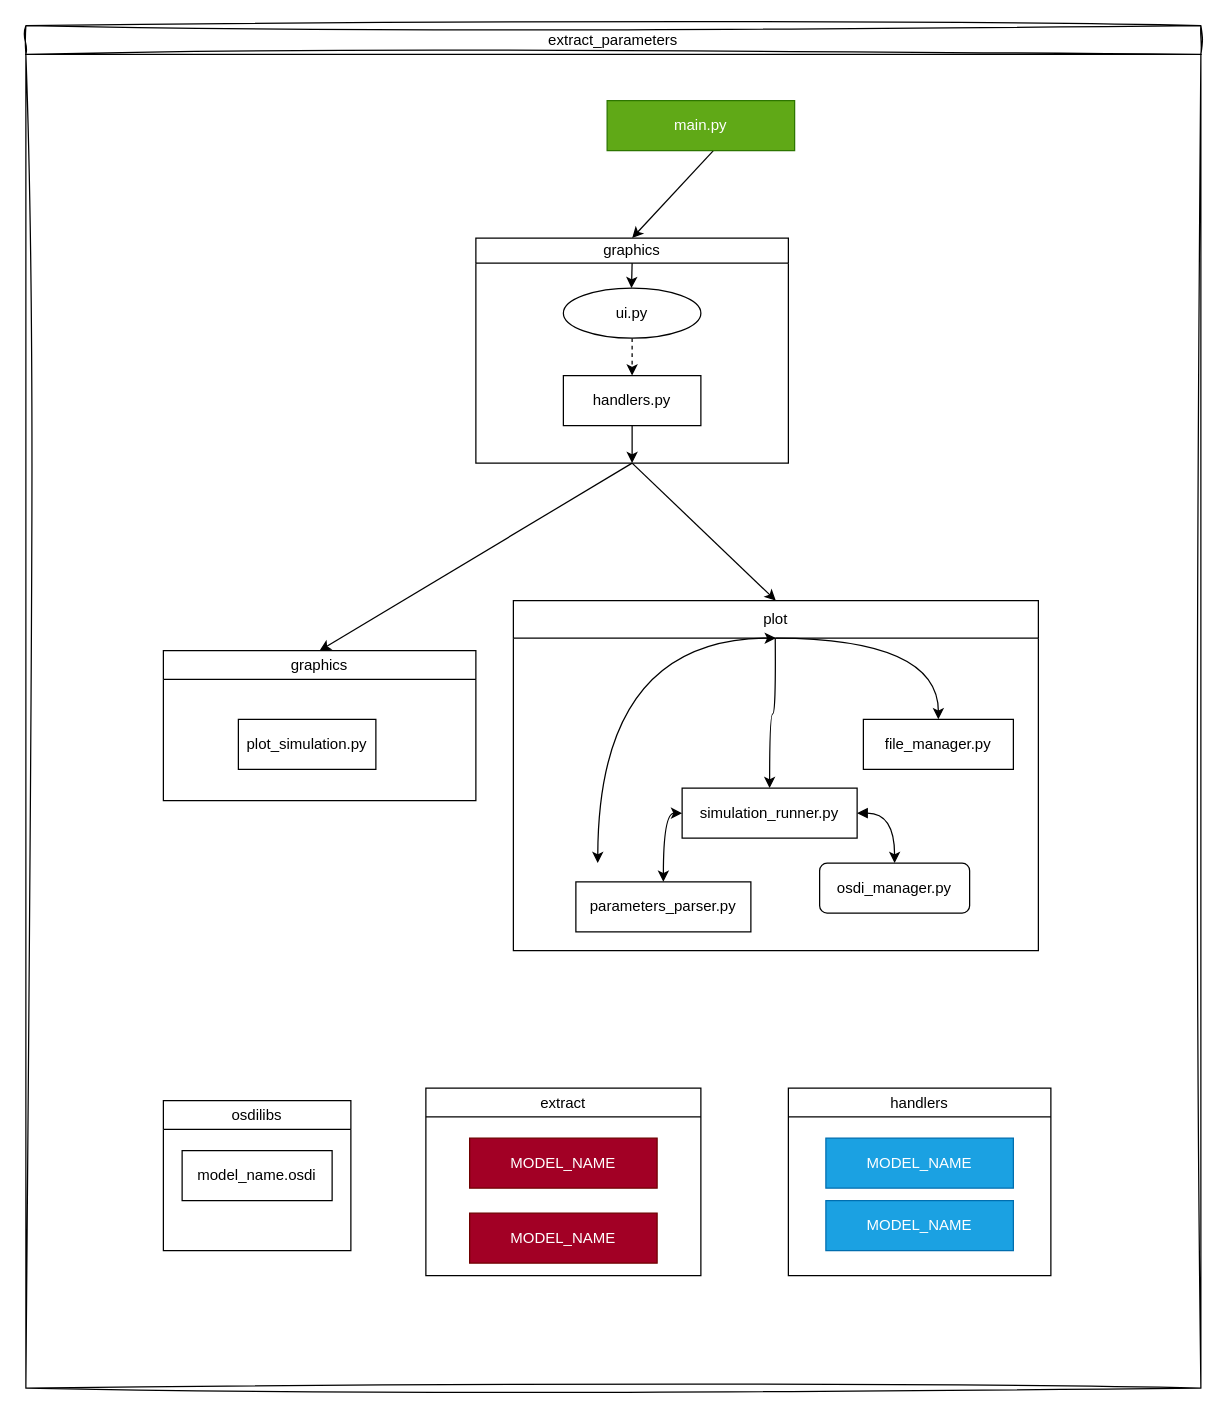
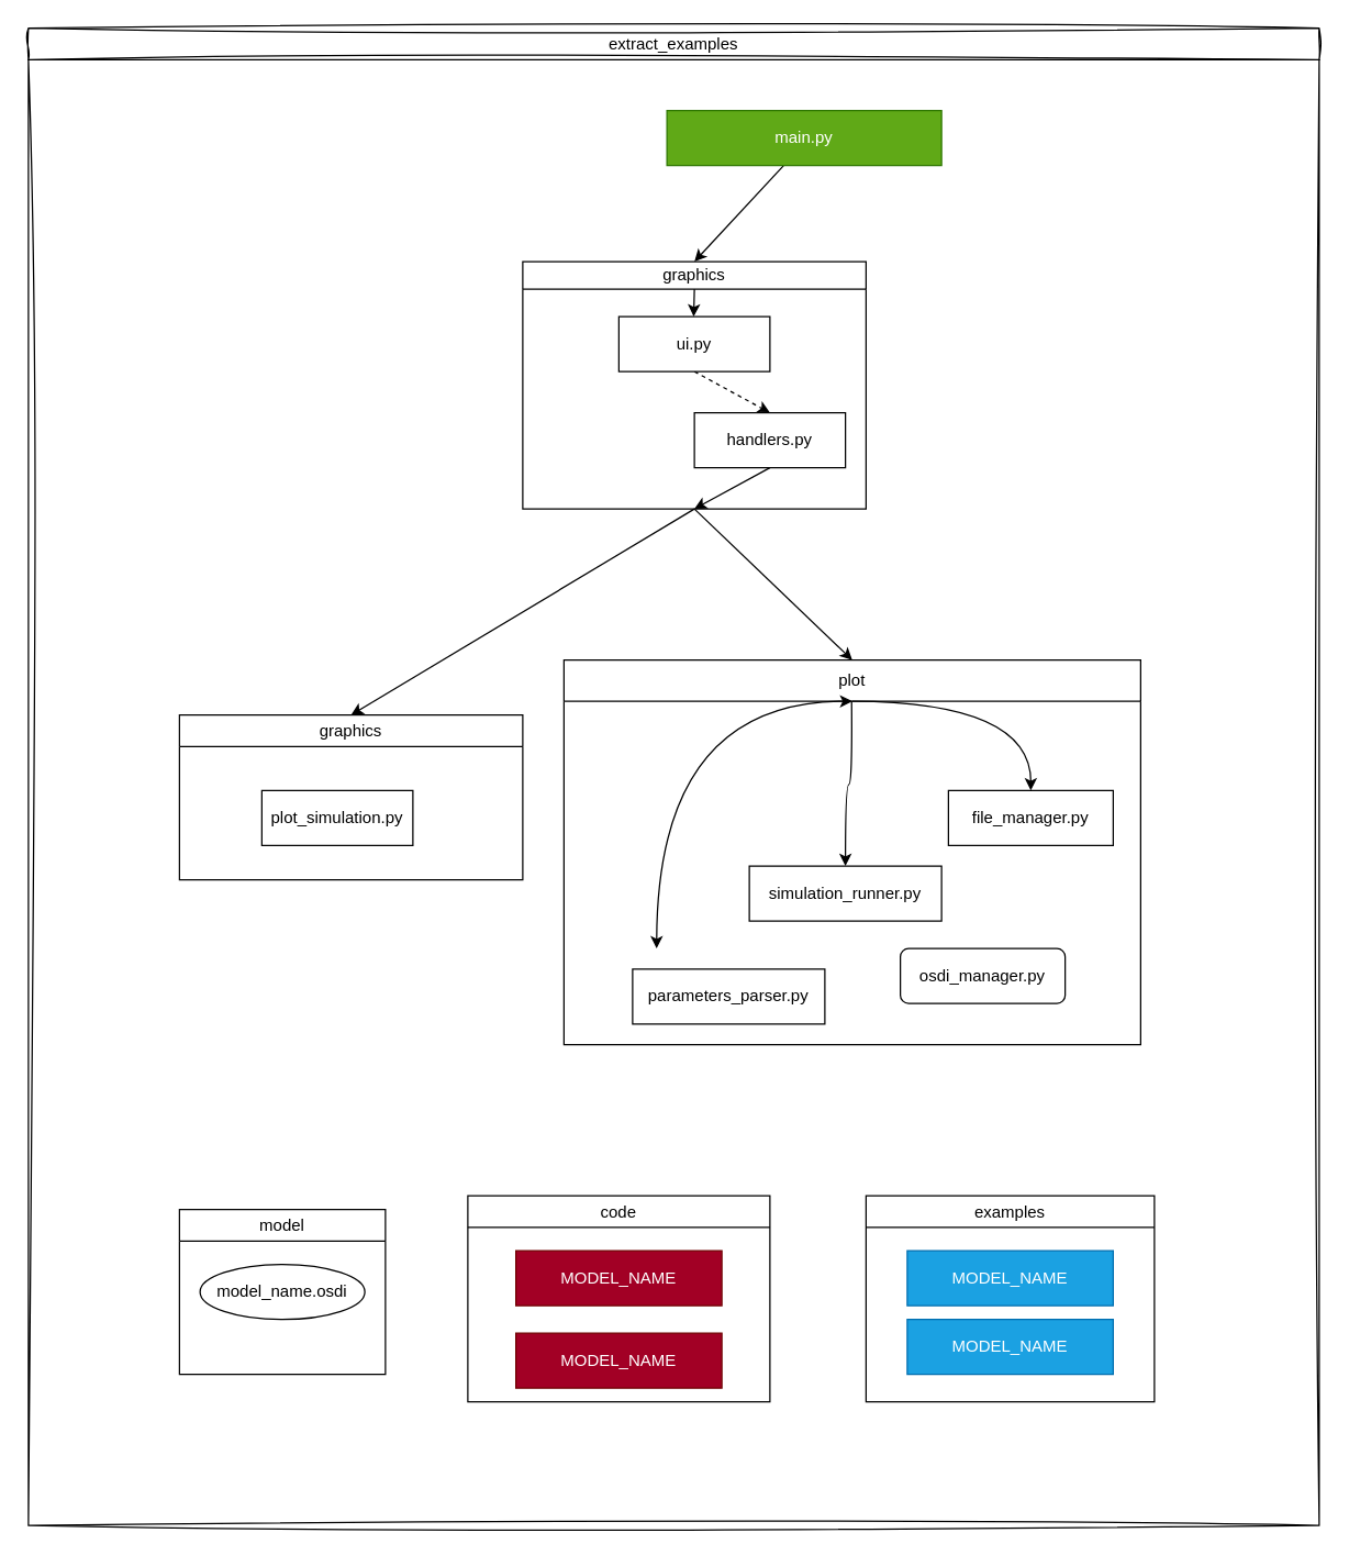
- <mxCell id="2" value="extract_parameters" style="swimlane;whiteSpace=wrap;html=1;fontStyle=0;sketch=1;curveFitting=1;jiggle=2;" vertex="1" parent="1"><mxGeometry x="20" y="20" width="940" height="1090" as="geometry" /></mxCell>
+ <mxCell id="2" value="extract_examples" style="swimlane;whiteSpace=wrap;html=1;fontStyle=0;sketch=1;curveFitting=1;jiggle=2;" vertex="1" parent="1"><mxGeometry x="20" y="20" width="940" height="1090" as="geometry" /></mxCell>
- <mxCell id="4" value="main.py" style="rounded=0;whiteSpace=wrap;html=1;fillColor=#60a917;fontColor=#ffffff;strokeColor=#2D7600;" vertex="1" parent="2"><mxGeometry x="465" y="60" width="150" height="40" as="geometry" /></mxCell>
+ <mxCell id="4" value="main.py" style="rounded=0;whiteSpace=wrap;html=1;fillColor=#60a917;fontColor=#ffffff;strokeColor=#2D7600;" vertex="1" parent="2"><mxGeometry x="465" y="60" width="200" height="40" as="geometry" /></mxCell>
- <mxCell id="19" value="ui.py" style="ellipse;whiteSpace=wrap;html=1;" vertex="1" parent="17"><mxGeometry x="70" y="40" width="110" height="40" as="geometry" /></mxCell>
+ <mxCell id="19" value="ui.py" style="rounded=0;whiteSpace=wrap;html=1;" vertex="1" parent="17"><mxGeometry x="70" y="40" width="110" height="40" as="geometry" /></mxCell>
- <mxCell id="21" value="handlers.py" style="rounded=0;whiteSpace=wrap;html=1;" vertex="1" parent="17"><mxGeometry x="70" y="110" width="110" height="40" as="geometry" /></mxCell>
+ <mxCell id="21" value="handlers.py" style="rounded=0;whiteSpace=wrap;html=1;" vertex="1" parent="17"><mxGeometry x="125" y="110" width="110" height="40" as="geometry" /></mxCell>
- <mxCell id="8" style="edgeStyle=orthogonalEdgeStyle;html=1;exitX=1;exitY=0.5;exitDx=0;exitDy=0;entryX=0.5;entryY=0;entryDx=0;entryDy=0;curved=1;startArrow=block;startFill=1;" edge="1" parent="5" source="10" target="7"><mxGeometry relative="1" as="geometry"><mxPoint x="310" y="210" as="targetPoint" /></mxGeometry></mxCell>
- <mxCell id="9" style="edgeStyle=orthogonalEdgeStyle;html=1;exitX=0;exitY=0.5;exitDx=0;exitDy=0;entryX=0.5;entryY=0;entryDx=0;entryDy=0;curved=1;startArrow=classic;startFill=1;" edge="1" parent="5" source="10" target="6"><mxGeometry relative="1" as="geometry" /></mxCell>
- <mxCell id="26" value="extract" style="swimlane;whiteSpace=wrap;html=1;fontStyle=0" vertex="1" parent="2"><mxGeometry x="320" y="850" width="220" height="150" as="geometry" /></mxCell>
+ <mxCell id="26" value="code" style="swimlane;whiteSpace=wrap;html=1;fontStyle=0" vertex="1" parent="2"><mxGeometry x="320" y="850" width="220" height="150" as="geometry" /></mxCell>
- <mxCell id="23" value="handlers" style="swimlane;whiteSpace=wrap;html=1;fontStyle=0" vertex="1" parent="2"><mxGeometry x="610" y="850" width="210" height="150" as="geometry" /></mxCell>
+ <mxCell id="23" value="examples" style="swimlane;whiteSpace=wrap;html=1;fontStyle=0" vertex="1" parent="2"><mxGeometry x="610" y="850" width="210" height="150" as="geometry" /></mxCell>
- <mxCell id="29" value="osdilibs" style="swimlane;whiteSpace=wrap;html=1;fontStyle=0" vertex="1" parent="2"><mxGeometry x="110" y="860" width="150" height="120" as="geometry" /></mxCell>
+ <mxCell id="29" value="model" style="swimlane;whiteSpace=wrap;html=1;fontStyle=0" vertex="1" parent="2"><mxGeometry x="110" y="860" width="150" height="120" as="geometry" /></mxCell>
- <mxCell id="30" value="model_name.osdi" style="rounded=0;whiteSpace=wrap;html=1;" vertex="1" parent="29"><mxGeometry x="15" y="40" width="120" height="40" as="geometry" /></mxCell>
+ <mxCell id="30" value="model_name.osdi" style="ellipse;whiteSpace=wrap;html=1;" vertex="1" parent="29"><mxGeometry x="15" y="40" width="120" height="40" as="geometry" /></mxCell>
